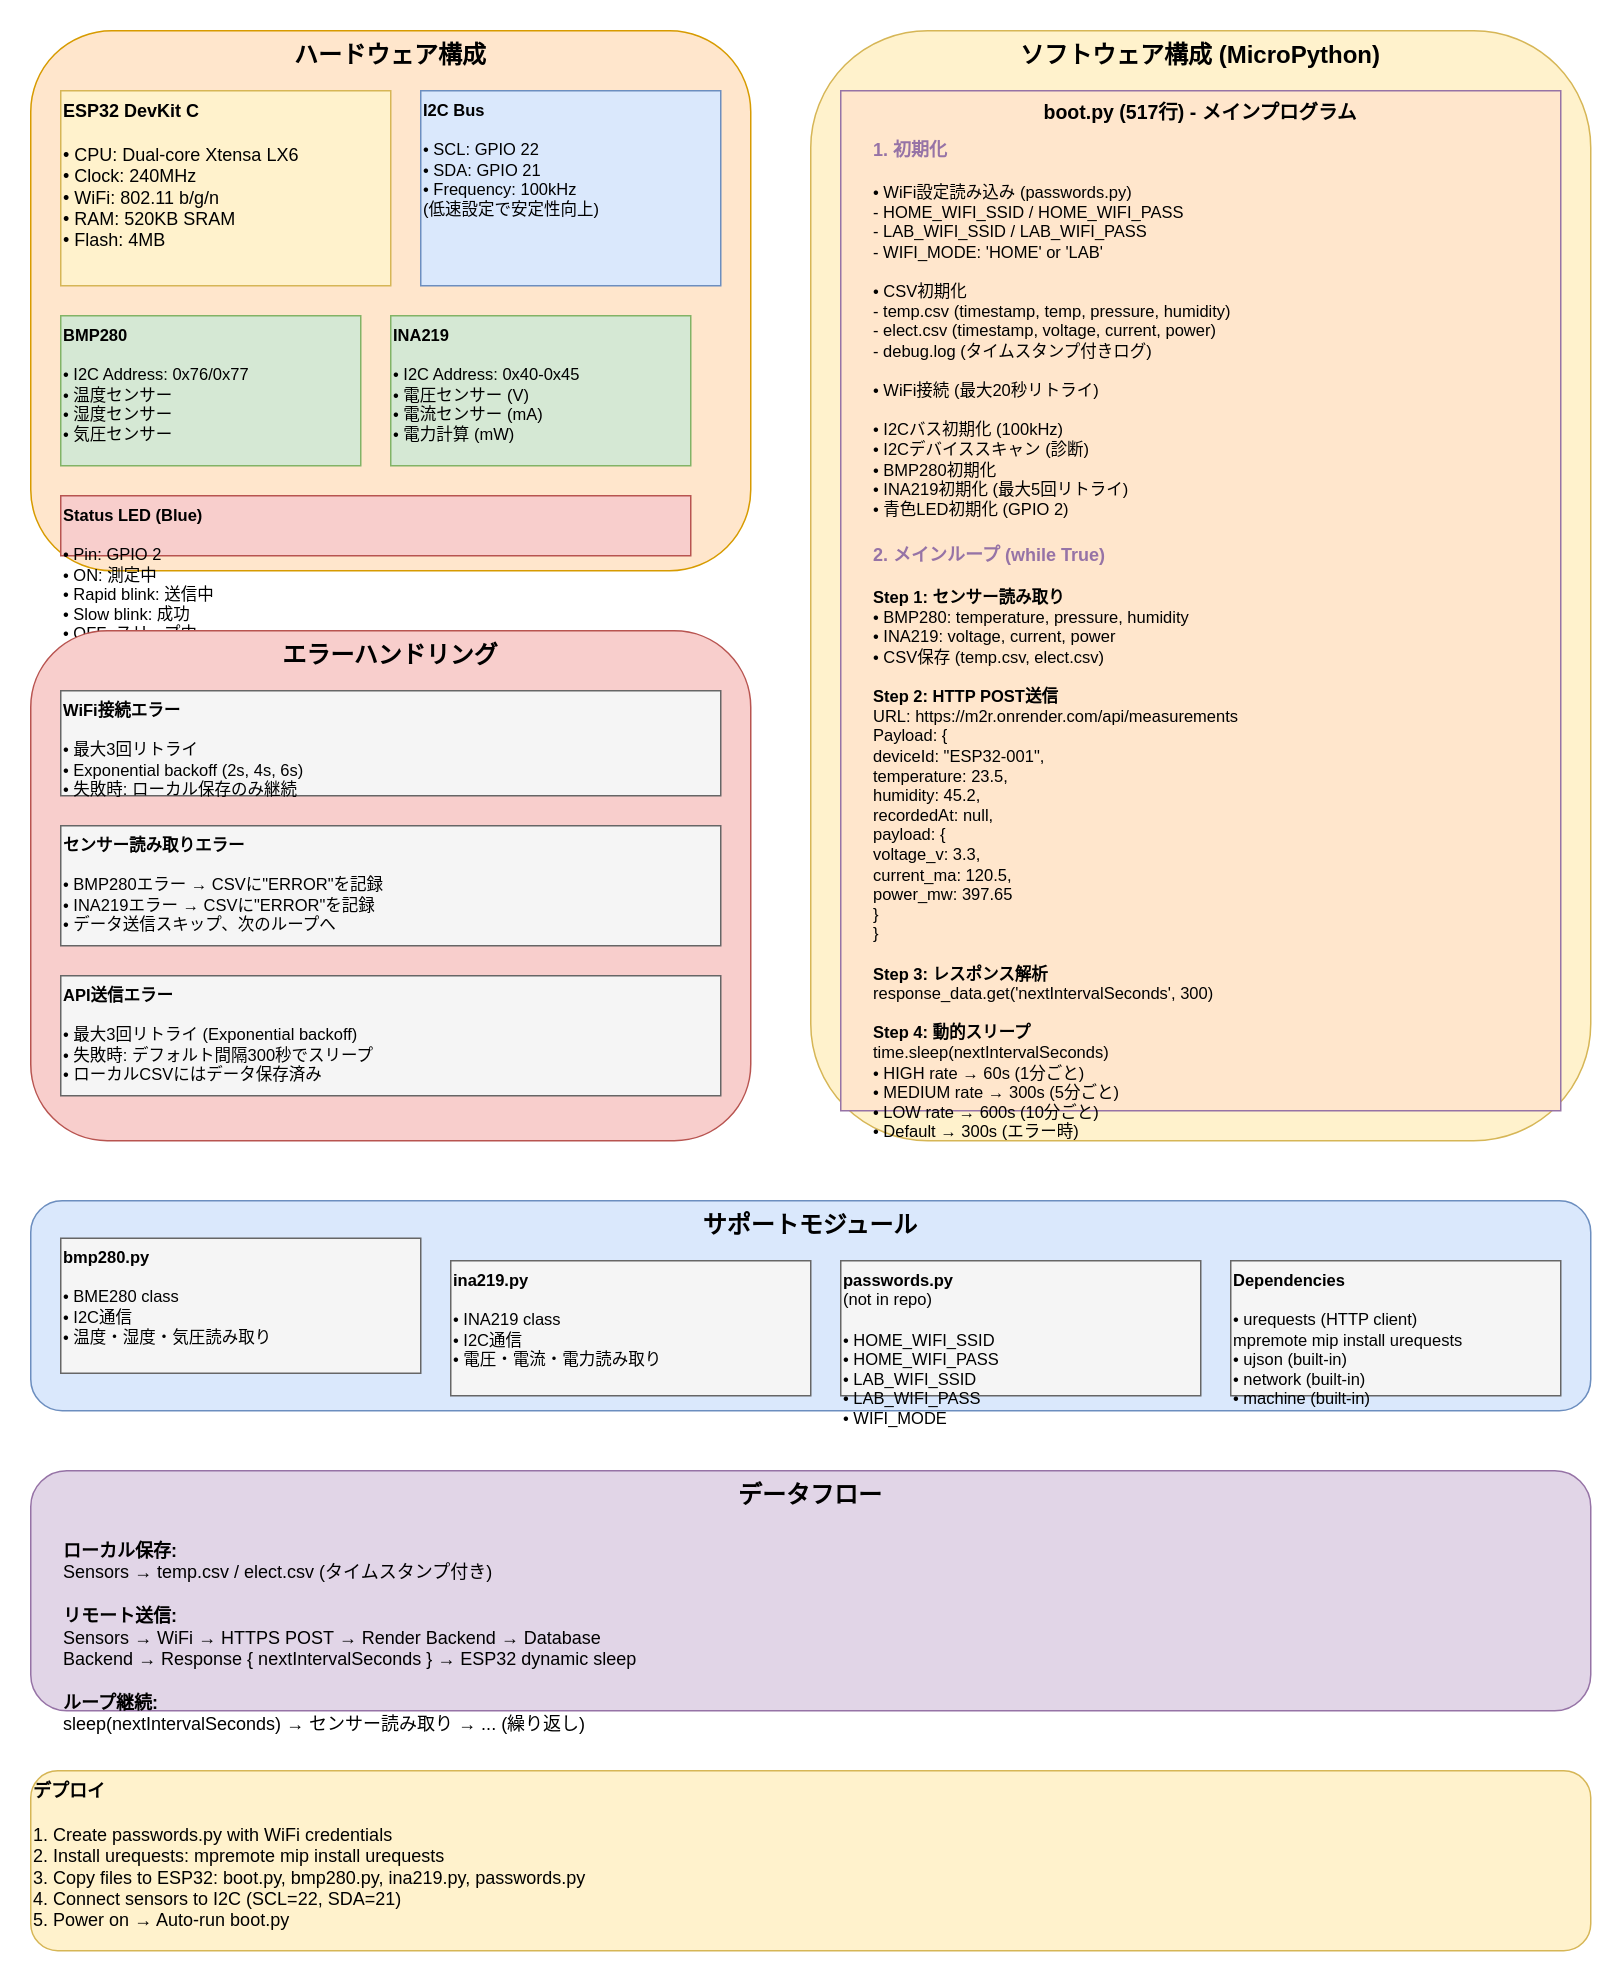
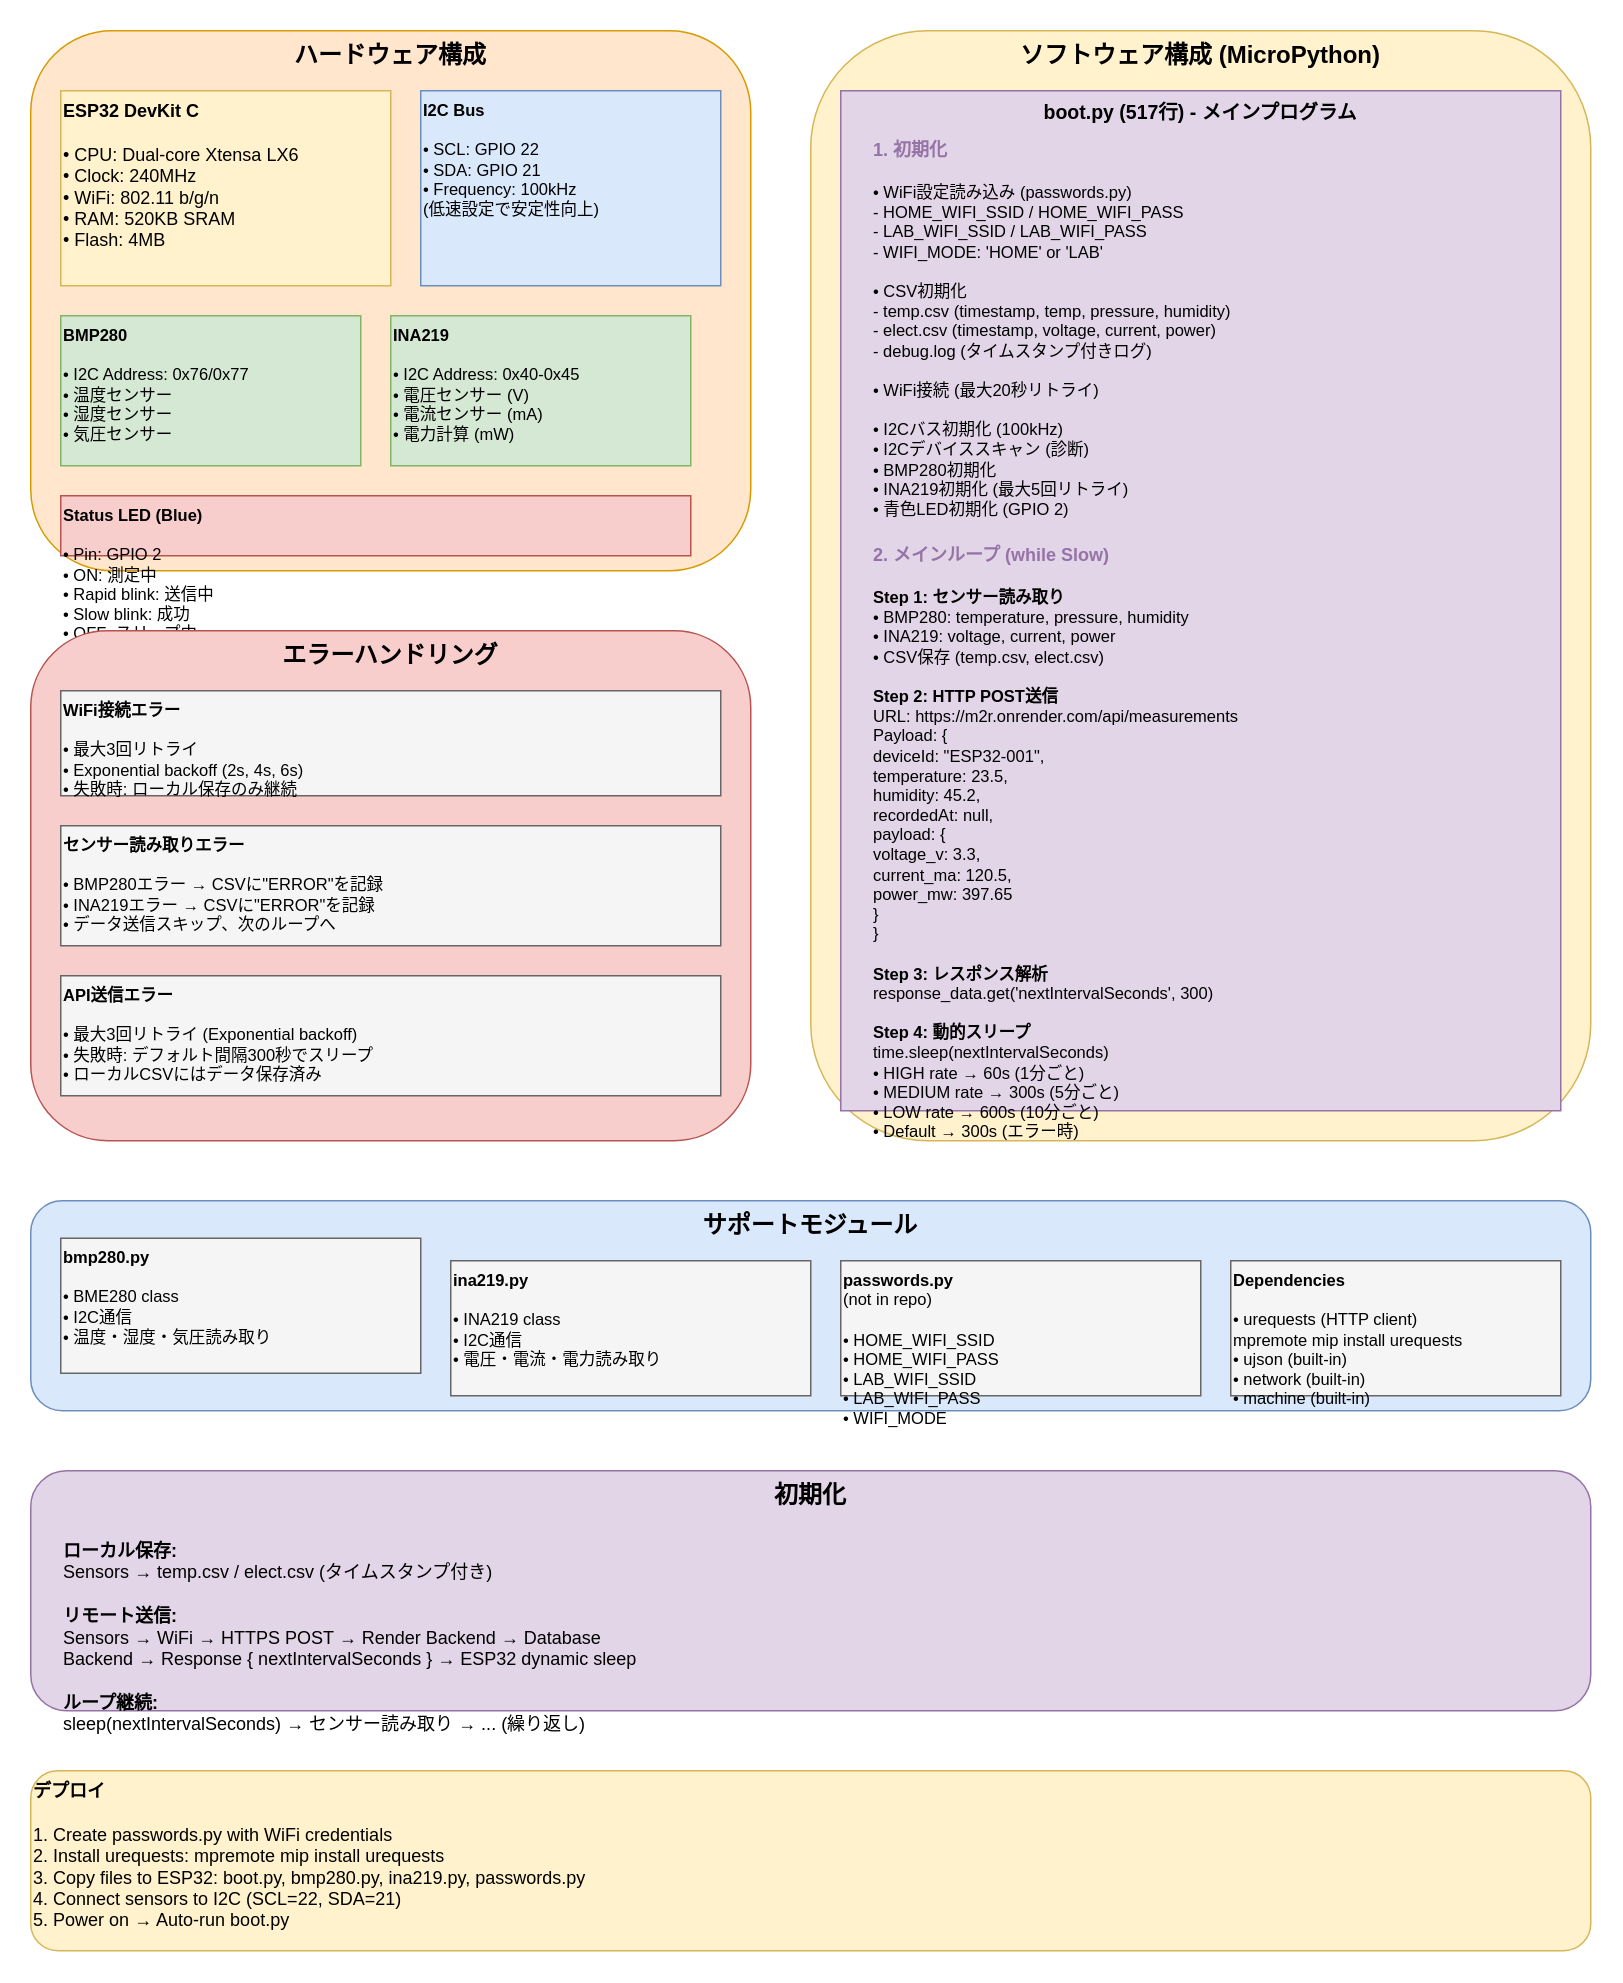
- <mxCell id="12" value="&lt;b&gt;2. メインループ (while True)&lt;/b&gt;" style="text;html=1;strokeColor=none;fillColor=none;align=left;verticalAlign=middle;whiteSpace=wrap;rounded=0;fontSize=12;fontStyle=1;fontColor=#9673a6;" vertex="1" parent="1"><mxGeometry x="580" y="360" width="440" height="20" as="geometry" /></mxCell>
+ <mxCell id="12" value="&lt;b&gt;2. メインループ (while Slow)&lt;/b&gt;" style="text;html=1;strokeColor=none;fillColor=none;align=left;verticalAlign=middle;whiteSpace=wrap;rounded=0;fontSize=12;fontStyle=1;fontColor=#9673a6;" vertex="1" parent="1"><mxGeometry x="580" y="360" width="440" height="20" as="geometry" /></mxCell>
- <mxCell id="9" value="&lt;b&gt;boot.py (517行) - メインプログラム&lt;/b&gt;" style="rounded=0;whiteSpace=wrap;html=1;fillColor=#ffe6cc;strokeColor=#9673a6;fontSize=13;align=center;verticalAlign=top;fontStyle=1;" vertex="1" parent="1"><mxGeometry x="560" y="60" width="480" height="680" as="geometry" /></mxCell>
+ <mxCell id="9" value="&lt;b&gt;boot.py (517行) - メインプログラム&lt;/b&gt;" style="rounded=0;whiteSpace=wrap;html=1;fillColor=#e1d5e7;strokeColor=#9673a6;fontSize=13;align=center;verticalAlign=top;fontStyle=1" vertex="1" parent="1"><mxGeometry x="560" y="60" width="480" height="680" as="geometry" /></mxCell>
- <mxCell id="23" value="&lt;b&gt;データフロー&lt;/b&gt;" style="rounded=1;whiteSpace=wrap;html=1;fillColor=#e1d5e7;strokeColor=#9673a6;fontSize=16;align=center;verticalAlign=top;" vertex="1" parent="1"><mxGeometry x="20" y="980" width="1040" height="160" as="geometry" /></mxCell>
+ <mxCell id="23" value="&lt;b&gt;初期化&lt;/b&gt;" style="rounded=1;whiteSpace=wrap;html=1;fillColor=#e1d5e7;strokeColor=#9673a6;fontSize=16;align=center;verticalAlign=top;" vertex="1" parent="1"><mxGeometry x="20" y="980" width="1040" height="160" as="geometry" /></mxCell>
